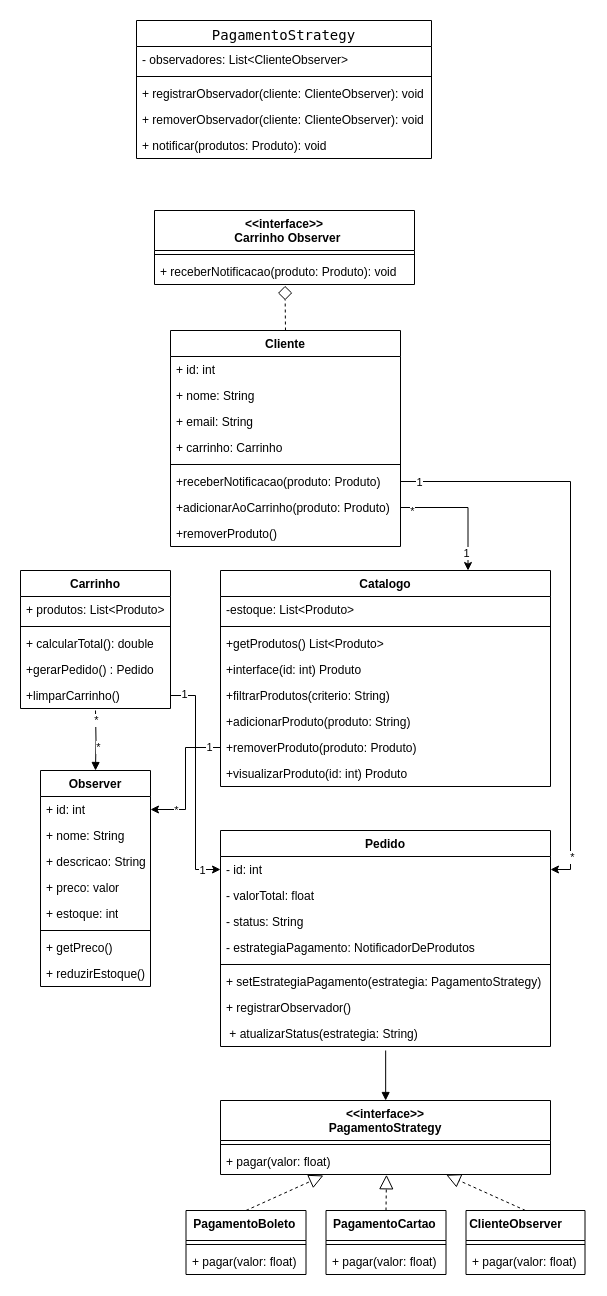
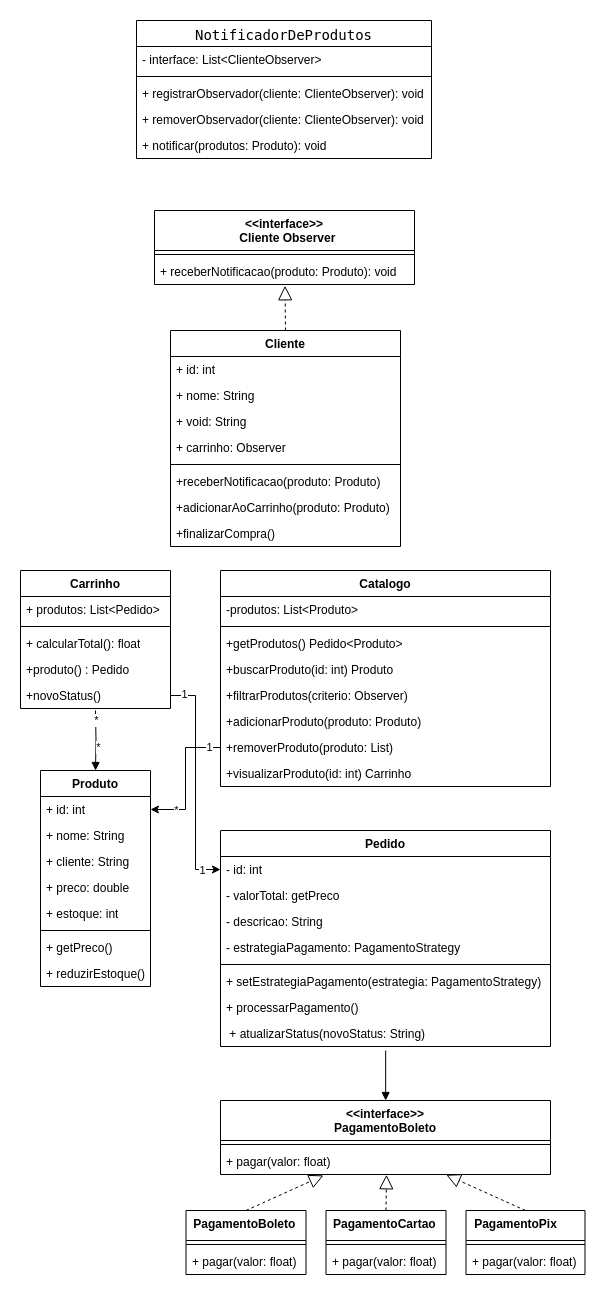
- <mxCell id="26" value="&lt;span style=&quot;font-family: &amp;quot;gg mono&amp;quot;, &amp;quot;Source Code Pro&amp;quot;, Consolas, &amp;quot;Andale Mono WT&amp;quot;, &amp;quot;Andale Mono&amp;quot;, &amp;quot;Lucida Console&amp;quot;, &amp;quot;Lucida Sans Typewriter&amp;quot;, &amp;quot;DejaVu Sans Mono&amp;quot;, &amp;quot;Bitstream Vera Sans Mono&amp;quot;, &amp;quot;Liberation Mono&amp;quot;, &amp;quot;Nimbus Mono L&amp;quot;, Monaco, &amp;quot;Courier New&amp;quot;, Courier, monospace; font-size: 14px; font-weight: 400; text-align: left; white-space: pre;&quot;&gt;PagamentoStrategy&lt;/span&gt;" style="swimlane;fontStyle=1;align=center;verticalAlign=top;childLayout=stackLayout;horizontal=1;startSize=26;horizontalStack=0;resizeParent=1;resizeParentMax=0;resizeLast=0;collapsible=1;marginBottom=0;html=1;fillColor=#FFFFFF;fontColor=default;whiteSpace=wrap;labelBackgroundColor=default;" vertex="1" parent="1"><mxGeometry x="136" y="20" width="295" height="138" as="geometry" /></mxCell>
+ <mxCell id="26" value="&lt;span style=&quot;font-family: &amp;quot;gg mono&amp;quot;, &amp;quot;Source Code Pro&amp;quot;, Consolas, &amp;quot;Andale Mono WT&amp;quot;, &amp;quot;Andale Mono&amp;quot;, &amp;quot;Lucida Console&amp;quot;, &amp;quot;Lucida Sans Typewriter&amp;quot;, &amp;quot;DejaVu Sans Mono&amp;quot;, &amp;quot;Bitstream Vera Sans Mono&amp;quot;, &amp;quot;Liberation Mono&amp;quot;, &amp;quot;Nimbus Mono L&amp;quot;, Monaco, &amp;quot;Courier New&amp;quot;, Courier, monospace; font-size: 14px; font-weight: 400; text-align: left; white-space: pre;&quot;&gt;NotificadorDeProdutos&lt;/span&gt;" style="swimlane;fontStyle=1;align=center;verticalAlign=top;childLayout=stackLayout;horizontal=1;startSize=26;horizontalStack=0;resizeParent=1;resizeParentMax=0;resizeLast=0;collapsible=1;marginBottom=0;html=1;fillColor=#FFFFFF;fontColor=default;whiteSpace=wrap;labelBackgroundColor=default;" vertex="1" parent="1"><mxGeometry x="136" y="20" width="295" height="138" as="geometry" /></mxCell>
- <mxCell id="27" value="- observadores: List&amp;lt;ClienteObserver&amp;gt;" style="text;strokeColor=none;fillColor=none;align=left;verticalAlign=top;spacingLeft=4;spacingRight=4;overflow=hidden;rotatable=0;points=[[0,0.5],[1,0.5]];portConstraint=eastwest;whiteSpace=wrap;html=1;" vertex="1" parent="26"><mxGeometry y="26" width="295" height="26" as="geometry" /></mxCell>
+ <mxCell id="27" value="- interface: List&amp;lt;ClienteObserver&amp;gt;" style="text;strokeColor=none;fillColor=none;align=left;verticalAlign=top;spacingLeft=4;spacingRight=4;overflow=hidden;rotatable=0;points=[[0,0.5],[1,0.5]];portConstraint=eastwest;whiteSpace=wrap;html=1;" vertex="1" parent="26"><mxGeometry y="26" width="295" height="26" as="geometry" /></mxCell>
- <mxCell id="32" value="&amp;lt;&amp;lt;interface&amp;gt;&amp;gt;&lt;div&gt;&amp;nbsp; Carrinho Observer&lt;/div&gt;" style="swimlane;fontStyle=1;align=center;verticalAlign=top;childLayout=stackLayout;horizontal=1;startSize=40;horizontalStack=0;resizeParent=1;resizeParentMax=0;resizeLast=0;collapsible=1;marginBottom=0;whiteSpace=wrap;html=1;" vertex="1" parent="1"><mxGeometry x="154" y="210" width="260" height="74" as="geometry" /></mxCell>
+ <mxCell id="32" value="&amp;lt;&amp;lt;interface&amp;gt;&amp;gt;&lt;div&gt;&amp;nbsp; Cliente Observer&lt;/div&gt;" style="swimlane;fontStyle=1;align=center;verticalAlign=top;childLayout=stackLayout;horizontal=1;startSize=40;horizontalStack=0;resizeParent=1;resizeParentMax=0;resizeLast=0;collapsible=1;marginBottom=0;whiteSpace=wrap;html=1;" vertex="1" parent="1"><mxGeometry x="154" y="210" width="260" height="74" as="geometry" /></mxCell>
- <mxCell id="56" value="" style="endArrow=diamond;dashed=1;endFill=0;endSize=12;html=1;rounded=0;exitX=0.5;exitY=0;exitDx=0;exitDy=0;entryX=0.502;entryY=1.05;entryDx=0;entryDy=0;entryPerimeter=0;" edge="1" parent="1" source="2" target="34"><mxGeometry width="160" relative="1" as="geometry"><mxPoint x="260" y="450" as="sourcePoint" /><mxPoint x="420" y="450" as="targetPoint" /></mxGeometry></mxCell>
+ <mxCell id="56" value="" style="endArrow=block;dashed=1;endFill=0;endSize=12;html=1;rounded=0;exitX=0.5;exitY=0;exitDx=0;exitDy=0;entryX=0.502;entryY=1.05;entryDx=0;entryDy=0;entryPerimeter=0;" edge="1" parent="1" source="2" target="34"><mxGeometry width="160" relative="1" as="geometry"><mxPoint x="260" y="450" as="sourcePoint" /><mxPoint x="420" y="450" as="targetPoint" /></mxGeometry></mxCell>
- <mxCell id="5" value="&lt;span class=&quot;hljs-operator&quot;&gt;+&lt;/span&gt; email: String" style="text;strokeColor=none;fillColor=none;align=left;verticalAlign=top;spacingLeft=4;spacingRight=4;overflow=hidden;rotatable=0;points=[[0,0.5],[1,0.5]];portConstraint=eastwest;whiteSpace=wrap;html=1;" vertex="1" parent="2"><mxGeometry y="78" width="230" height="26" as="geometry" /></mxCell>
+ <mxCell id="5" value="&lt;span class=&quot;hljs-operator&quot;&gt;+&lt;/span&gt; void: String" style="text;strokeColor=none;fillColor=none;align=left;verticalAlign=top;spacingLeft=4;spacingRight=4;overflow=hidden;rotatable=0;points=[[0,0.5],[1,0.5]];portConstraint=eastwest;whiteSpace=wrap;html=1;" vertex="1" parent="2"><mxGeometry y="78" width="230" height="26" as="geometry" /></mxCell>
- <mxCell id="6" value="+ carrinho: Carrinho" style="text;strokeColor=none;fillColor=none;align=left;verticalAlign=top;spacingLeft=4;spacingRight=4;overflow=hidden;rotatable=0;points=[[0,0.5],[1,0.5]];portConstraint=eastwest;whiteSpace=wrap;html=1;" vertex="1" parent="2"><mxGeometry y="104" width="230" height="26" as="geometry" /></mxCell>
+ <mxCell id="6" value="+ carrinho: Observer" style="text;strokeColor=none;fillColor=none;align=left;verticalAlign=top;spacingLeft=4;spacingRight=4;overflow=hidden;rotatable=0;points=[[0,0.5],[1,0.5]];portConstraint=eastwest;whiteSpace=wrap;html=1;" vertex="1" parent="2"><mxGeometry y="104" width="230" height="26" as="geometry" /></mxCell>
- <mxCell id="69" style="edgeStyle=orthogonalEdgeStyle;rounded=0;orthogonalLoop=1;jettySize=auto;html=1;exitX=1;exitY=0.5;exitDx=0;exitDy=0;entryX=0.75;entryY=0;entryDx=0;entryDy=0;" edge="1" parent="1" source="9" target="60"><mxGeometry relative="1" as="geometry" /></mxCell>
- <mxCell id="70" value="1" style="edgeLabel;html=1;align=center;verticalAlign=middle;resizable=0;points=[];" vertex="1" connectable="0" parent="69"><mxGeometry x="0.727" y="-2" relative="1" as="geometry"><mxPoint as="offset" /></mxGeometry></mxCell>
- <mxCell id="71" value="*" style="edgeLabel;html=1;align=center;verticalAlign=middle;resizable=0;points=[];" vertex="1" connectable="0" parent="69"><mxGeometry x="-0.655" y="1" relative="1" as="geometry"><mxPoint x="-12" y="4" as="offset" /></mxGeometry></mxCell>
- <mxCell id="10" value="+removerProduto()" style="text;strokeColor=none;fillColor=none;align=left;verticalAlign=top;spacingLeft=4;spacingRight=4;overflow=hidden;rotatable=0;points=[[0,0.5],[1,0.5]];portConstraint=eastwest;whiteSpace=wrap;html=1;" vertex="1" parent="2"><mxGeometry y="190" width="230" height="26" as="geometry" /></mxCell>
+ <mxCell id="10" value="+finalizarCompra()" style="text;strokeColor=none;fillColor=none;align=left;verticalAlign=top;spacingLeft=4;spacingRight=4;overflow=hidden;rotatable=0;points=[[0,0.5],[1,0.5]];portConstraint=eastwest;whiteSpace=wrap;html=1;" vertex="1" parent="2"><mxGeometry y="190" width="230" height="26" as="geometry" /></mxCell>
- <mxCell id="75" style="edgeStyle=orthogonalEdgeStyle;rounded=0;orthogonalLoop=1;jettySize=auto;html=1;exitX=1;exitY=0.5;exitDx=0;exitDy=0;entryX=1;entryY=0.5;entryDx=0;entryDy=0;" edge="1" parent="1" source="8" target="36"><mxGeometry relative="1" as="geometry" /></mxCell>
- <mxCell id="76" value="1" style="edgeLabel;html=1;align=center;verticalAlign=middle;resizable=0;points=[];" vertex="1" connectable="0" parent="75"><mxGeometry x="-0.938" relative="1" as="geometry"><mxPoint as="offset" /></mxGeometry></mxCell>
- <mxCell id="77" value="*" style="edgeLabel;html=1;align=center;verticalAlign=middle;resizable=0;points=[];" vertex="1" connectable="0" parent="75"><mxGeometry x="0.886" y="1" relative="1" as="geometry"><mxPoint as="offset" /></mxGeometry></mxCell>
- <mxCell id="61" value="-estoque: List&amp;lt;Produto&amp;gt;" style="text;strokeColor=none;fillColor=none;align=left;verticalAlign=top;spacingLeft=4;spacingRight=4;overflow=hidden;rotatable=0;points=[[0,0.5],[1,0.5]];portConstraint=eastwest;whiteSpace=wrap;html=1;" vertex="1" parent="60"><mxGeometry y="26" width="330" height="26" as="geometry" /></mxCell>
+ <mxCell id="61" value="-produtos: List&amp;lt;Produto&amp;gt;" style="text;strokeColor=none;fillColor=none;align=left;verticalAlign=top;spacingLeft=4;spacingRight=4;overflow=hidden;rotatable=0;points=[[0,0.5],[1,0.5]];portConstraint=eastwest;whiteSpace=wrap;html=1;" vertex="1" parent="60"><mxGeometry y="26" width="330" height="26" as="geometry" /></mxCell>
- <mxCell id="21" value="+ produtos: List&amp;lt;Produto&amp;gt;" style="text;strokeColor=none;fillColor=none;align=left;verticalAlign=top;spacingLeft=4;spacingRight=4;overflow=hidden;rotatable=0;points=[[0,0.5],[1,0.5]];portConstraint=eastwest;whiteSpace=wrap;html=1;" vertex="1" parent="20"><mxGeometry y="26" width="150" height="26" as="geometry" /></mxCell>
+ <mxCell id="21" value="+ produtos: List&amp;lt;Pedido&amp;gt;" style="text;strokeColor=none;fillColor=none;align=left;verticalAlign=top;spacingLeft=4;spacingRight=4;overflow=hidden;rotatable=0;points=[[0,0.5],[1,0.5]];portConstraint=eastwest;whiteSpace=wrap;html=1;" vertex="1" parent="20"><mxGeometry y="26" width="150" height="26" as="geometry" /></mxCell>
- <mxCell id="63" value="+getProdutos() List&amp;lt;Produto&amp;gt;" style="text;strokeColor=none;fillColor=none;align=left;verticalAlign=top;spacingLeft=4;spacingRight=4;overflow=hidden;rotatable=0;points=[[0,0.5],[1,0.5]];portConstraint=eastwest;whiteSpace=wrap;html=1;" vertex="1" parent="60"><mxGeometry y="60" width="330" height="26" as="geometry" /></mxCell>
+ <mxCell id="63" value="+getProdutos() Pedido&amp;lt;Produto&amp;gt;" style="text;strokeColor=none;fillColor=none;align=left;verticalAlign=top;spacingLeft=4;spacingRight=4;overflow=hidden;rotatable=0;points=[[0,0.5],[1,0.5]];portConstraint=eastwest;whiteSpace=wrap;html=1;" vertex="1" parent="60"><mxGeometry y="60" width="330" height="26" as="geometry" /></mxCell>
- <mxCell id="23" value="+ calcularTotal(): double" style="text;strokeColor=none;fillColor=none;align=left;verticalAlign=top;spacingLeft=4;spacingRight=4;overflow=hidden;rotatable=0;points=[[0,0.5],[1,0.5]];portConstraint=eastwest;whiteSpace=wrap;html=1;" vertex="1" parent="20"><mxGeometry y="60" width="150" height="26" as="geometry" /></mxCell>
+ <mxCell id="23" value="+ calcularTotal(): float" style="text;strokeColor=none;fillColor=none;align=left;verticalAlign=top;spacingLeft=4;spacingRight=4;overflow=hidden;rotatable=0;points=[[0,0.5],[1,0.5]];portConstraint=eastwest;whiteSpace=wrap;html=1;" vertex="1" parent="20"><mxGeometry y="60" width="150" height="26" as="geometry" /></mxCell>
- <mxCell id="24" value="+gerarPedido() : Pedido" style="text;strokeColor=none;fillColor=none;align=left;verticalAlign=top;spacingLeft=4;spacingRight=4;overflow=hidden;rotatable=0;points=[[0,0.5],[1,0.5]];portConstraint=eastwest;whiteSpace=wrap;html=1;" vertex="1" parent="20"><mxGeometry y="86" width="150" height="26" as="geometry" /></mxCell>
+ <mxCell id="24" value="+produto() : Pedido" style="text;strokeColor=none;fillColor=none;align=left;verticalAlign=top;spacingLeft=4;spacingRight=4;overflow=hidden;rotatable=0;points=[[0,0.5],[1,0.5]];portConstraint=eastwest;whiteSpace=wrap;html=1;" vertex="1" parent="20"><mxGeometry y="86" width="150" height="26" as="geometry" /></mxCell>
- <mxCell id="64" value="+interface(id: int) Produto" style="text;strokeColor=none;fillColor=none;align=left;verticalAlign=top;spacingLeft=4;spacingRight=4;overflow=hidden;rotatable=0;points=[[0,0.5],[1,0.5]];portConstraint=eastwest;whiteSpace=wrap;html=1;" vertex="1" parent="60"><mxGeometry y="86" width="330" height="26" as="geometry" /></mxCell>
+ <mxCell id="64" value="+buscarProduto(id: int) Produto" style="text;strokeColor=none;fillColor=none;align=left;verticalAlign=top;spacingLeft=4;spacingRight=4;overflow=hidden;rotatable=0;points=[[0,0.5],[1,0.5]];portConstraint=eastwest;whiteSpace=wrap;html=1;" vertex="1" parent="60"><mxGeometry y="86" width="330" height="26" as="geometry" /></mxCell>
- <mxCell id="25" value="+limparCarrinho()" style="text;strokeColor=none;fillColor=none;align=left;verticalAlign=top;spacingLeft=4;spacingRight=4;overflow=hidden;rotatable=0;points=[[0,0.5],[1,0.5]];portConstraint=eastwest;whiteSpace=wrap;html=1;" vertex="1" parent="20"><mxGeometry y="112" width="150" height="26" as="geometry" /></mxCell>
+ <mxCell id="25" value="+novoStatus()" style="text;strokeColor=none;fillColor=none;align=left;verticalAlign=top;spacingLeft=4;spacingRight=4;overflow=hidden;rotatable=0;points=[[0,0.5],[1,0.5]];portConstraint=eastwest;whiteSpace=wrap;html=1;" vertex="1" parent="20"><mxGeometry y="112" width="150" height="26" as="geometry" /></mxCell>
- <mxCell id="65" value="+filtrarProdutos(criterio: String)" style="text;strokeColor=none;fillColor=none;align=left;verticalAlign=top;spacingLeft=4;spacingRight=4;overflow=hidden;rotatable=0;points=[[0,0.5],[1,0.5]];portConstraint=eastwest;whiteSpace=wrap;html=1;" vertex="1" parent="60"><mxGeometry y="112" width="330" height="26" as="geometry" /></mxCell>
+ <mxCell id="65" value="+filtrarProdutos(criterio: Observer)" style="text;strokeColor=none;fillColor=none;align=left;verticalAlign=top;spacingLeft=4;spacingRight=4;overflow=hidden;rotatable=0;points=[[0,0.5],[1,0.5]];portConstraint=eastwest;whiteSpace=wrap;html=1;" vertex="1" parent="60"><mxGeometry y="112" width="330" height="26" as="geometry" /></mxCell>
- <mxCell id="66" value="+adicionarProduto(produto: String)" style="text;strokeColor=none;fillColor=none;align=left;verticalAlign=top;spacingLeft=4;spacingRight=4;overflow=hidden;rotatable=0;points=[[0,0.5],[1,0.5]];portConstraint=eastwest;whiteSpace=wrap;html=1;" vertex="1" parent="60"><mxGeometry y="138" width="330" height="26" as="geometry" /></mxCell>
+ <mxCell id="66" value="+adicionarProduto(produto: Produto)" style="text;strokeColor=none;fillColor=none;align=left;verticalAlign=top;spacingLeft=4;spacingRight=4;overflow=hidden;rotatable=0;points=[[0,0.5],[1,0.5]];portConstraint=eastwest;whiteSpace=wrap;html=1;" vertex="1" parent="60"><mxGeometry y="138" width="330" height="26" as="geometry" /></mxCell>
- <mxCell id="67" value="+removerProduto(produto: Produto)" style="text;strokeColor=none;fillColor=none;align=left;verticalAlign=top;spacingLeft=4;spacingRight=4;overflow=hidden;rotatable=0;points=[[0,0.5],[1,0.5]];portConstraint=eastwest;whiteSpace=wrap;html=1;" vertex="1" parent="60"><mxGeometry y="164" width="330" height="26" as="geometry" /></mxCell>
+ <mxCell id="67" value="+removerProduto(produto: List)" style="text;strokeColor=none;fillColor=none;align=left;verticalAlign=top;spacingLeft=4;spacingRight=4;overflow=hidden;rotatable=0;points=[[0,0.5],[1,0.5]];portConstraint=eastwest;whiteSpace=wrap;html=1;" vertex="1" parent="60"><mxGeometry y="164" width="330" height="26" as="geometry" /></mxCell>
- <mxCell id="68" value="+visualizarProduto(id: int) Produto" style="text;strokeColor=none;fillColor=none;align=left;verticalAlign=top;spacingLeft=4;spacingRight=4;overflow=hidden;rotatable=0;points=[[0,0.5],[1,0.5]];portConstraint=eastwest;whiteSpace=wrap;html=1;" vertex="1" parent="60"><mxGeometry y="190" width="330" height="26" as="geometry" /></mxCell>
+ <mxCell id="68" value="+visualizarProduto(id: int) Carrinho" style="text;strokeColor=none;fillColor=none;align=left;verticalAlign=top;spacingLeft=4;spacingRight=4;overflow=hidden;rotatable=0;points=[[0,0.5],[1,0.5]];portConstraint=eastwest;whiteSpace=wrap;html=1;" vertex="1" parent="60"><mxGeometry y="190" width="330" height="26" as="geometry" /></mxCell>
- <mxCell id="11" value="Observer             " style="swimlane;fontStyle=1;align=center;verticalAlign=top;childLayout=stackLayout;horizontal=1;startSize=26;horizontalStack=0;resizeParent=1;resizeParentMax=0;resizeLast=0;collapsible=1;marginBottom=0;whiteSpace=wrap;html=1;" vertex="1" parent="1"><mxGeometry x="40" y="770" width="110" height="216" as="geometry" /></mxCell>
+ <mxCell id="11" value="Produto             " style="swimlane;fontStyle=1;align=center;verticalAlign=top;childLayout=stackLayout;horizontal=1;startSize=26;horizontalStack=0;resizeParent=1;resizeParentMax=0;resizeLast=0;collapsible=1;marginBottom=0;whiteSpace=wrap;html=1;" vertex="1" parent="1"><mxGeometry x="40" y="770" width="110" height="216" as="geometry" /></mxCell>
- <mxCell id="14" value="&lt;span class=&quot;hljs-operator&quot;&gt;+&lt;/span&gt; descricao: String" style="text;strokeColor=none;fillColor=none;align=left;verticalAlign=top;spacingLeft=4;spacingRight=4;overflow=hidden;rotatable=0;points=[[0,0.5],[1,0.5]];portConstraint=eastwest;whiteSpace=wrap;html=1;" vertex="1" parent="11"><mxGeometry y="78" width="110" height="26" as="geometry" /></mxCell>
+ <mxCell id="14" value="&lt;span class=&quot;hljs-operator&quot;&gt;+&lt;/span&gt; cliente: String" style="text;strokeColor=none;fillColor=none;align=left;verticalAlign=top;spacingLeft=4;spacingRight=4;overflow=hidden;rotatable=0;points=[[0,0.5],[1,0.5]];portConstraint=eastwest;whiteSpace=wrap;html=1;" vertex="1" parent="11"><mxGeometry y="78" width="110" height="26" as="geometry" /></mxCell>
- <mxCell id="15" value="&lt;span class=&quot;hljs-operator&quot;&gt;+&lt;/span&gt; preco: &lt;span class=&quot;hljs-keyword&quot;&gt;valor&lt;/span&gt;" style="text;strokeColor=none;fillColor=none;align=left;verticalAlign=top;spacingLeft=4;spacingRight=4;overflow=hidden;rotatable=0;points=[[0,0.5],[1,0.5]];portConstraint=eastwest;whiteSpace=wrap;html=1;" vertex="1" parent="11"><mxGeometry y="104" width="110" height="26" as="geometry" /></mxCell>
+ <mxCell id="15" value="&lt;span class=&quot;hljs-operator&quot;&gt;+&lt;/span&gt; preco: &lt;span class=&quot;hljs-keyword&quot;&gt;double&lt;/span&gt;" style="text;strokeColor=none;fillColor=none;align=left;verticalAlign=top;spacingLeft=4;spacingRight=4;overflow=hidden;rotatable=0;points=[[0,0.5],[1,0.5]];portConstraint=eastwest;whiteSpace=wrap;html=1;" vertex="1" parent="11"><mxGeometry y="104" width="110" height="26" as="geometry" /></mxCell>
- <mxCell id="37" value="- valorTotal: float" style="text;strokeColor=none;fillColor=none;align=left;verticalAlign=top;spacingLeft=4;spacingRight=4;overflow=hidden;rotatable=0;points=[[0,0.5],[1,0.5]];portConstraint=eastwest;whiteSpace=wrap;html=1;" vertex="1" parent="35"><mxGeometry y="52" width="330" height="26" as="geometry" /></mxCell>
+ <mxCell id="37" value="- valorTotal: getPreco" style="text;strokeColor=none;fillColor=none;align=left;verticalAlign=top;spacingLeft=4;spacingRight=4;overflow=hidden;rotatable=0;points=[[0,0.5],[1,0.5]];portConstraint=eastwest;whiteSpace=wrap;html=1;" vertex="1" parent="35"><mxGeometry y="52" width="330" height="26" as="geometry" /></mxCell>
- <mxCell id="38" value="- status: String" style="text;strokeColor=none;fillColor=none;align=left;verticalAlign=top;spacingLeft=4;spacingRight=4;overflow=hidden;rotatable=0;points=[[0,0.5],[1,0.5]];portConstraint=eastwest;whiteSpace=wrap;html=1;" vertex="1" parent="35"><mxGeometry y="78" width="330" height="26" as="geometry" /></mxCell>
+ <mxCell id="38" value="- descricao: String" style="text;strokeColor=none;fillColor=none;align=left;verticalAlign=top;spacingLeft=4;spacingRight=4;overflow=hidden;rotatable=0;points=[[0,0.5],[1,0.5]];portConstraint=eastwest;whiteSpace=wrap;html=1;" vertex="1" parent="35"><mxGeometry y="78" width="330" height="26" as="geometry" /></mxCell>
- <mxCell id="39" value="- estrategiaPagamento: NotificadorDeProdutos" style="text;strokeColor=none;fillColor=none;align=left;verticalAlign=top;spacingLeft=4;spacingRight=4;overflow=hidden;rotatable=0;points=[[0,0.5],[1,0.5]];portConstraint=eastwest;whiteSpace=wrap;html=1;" vertex="1" parent="35"><mxGeometry y="104" width="330" height="26" as="geometry" /></mxCell>
+ <mxCell id="39" value="- estrategiaPagamento: PagamentoStrategy" style="text;strokeColor=none;fillColor=none;align=left;verticalAlign=top;spacingLeft=4;spacingRight=4;overflow=hidden;rotatable=0;points=[[0,0.5],[1,0.5]];portConstraint=eastwest;whiteSpace=wrap;html=1;" vertex="1" parent="35"><mxGeometry y="104" width="330" height="26" as="geometry" /></mxCell>
- <mxCell id="42" value="+ registrarObservador()&amp;nbsp;" style="text;strokeColor=none;fillColor=none;align=left;verticalAlign=top;spacingLeft=4;spacingRight=4;overflow=hidden;rotatable=0;points=[[0,0.5],[1,0.5]];portConstraint=eastwest;whiteSpace=wrap;html=1;" vertex="1" parent="35"><mxGeometry y="164" width="330" height="26" as="geometry" /></mxCell>
+ <mxCell id="42" value="+ processarPagamento()&amp;nbsp;" style="text;strokeColor=none;fillColor=none;align=left;verticalAlign=top;spacingLeft=4;spacingRight=4;overflow=hidden;rotatable=0;points=[[0,0.5],[1,0.5]];portConstraint=eastwest;whiteSpace=wrap;html=1;" vertex="1" parent="35"><mxGeometry y="164" width="330" height="26" as="geometry" /></mxCell>
- <mxCell id="43" value="&amp;nbsp;+ atualizarStatus(estrategia: String)&amp;nbsp;" style="text;strokeColor=none;fillColor=none;align=left;verticalAlign=top;spacingLeft=4;spacingRight=4;overflow=hidden;rotatable=0;points=[[0,0.5],[1,0.5]];portConstraint=eastwest;whiteSpace=wrap;html=1;" vertex="1" parent="35"><mxGeometry y="190" width="330" height="26" as="geometry" /></mxCell>
+ <mxCell id="43" value="&amp;nbsp;+ atualizarStatus(novoStatus: String)&amp;nbsp;" style="text;strokeColor=none;fillColor=none;align=left;verticalAlign=top;spacingLeft=4;spacingRight=4;overflow=hidden;rotatable=0;points=[[0,0.5],[1,0.5]];portConstraint=eastwest;whiteSpace=wrap;html=1;" vertex="1" parent="35"><mxGeometry y="190" width="330" height="26" as="geometry" /></mxCell>
- <mxCell id="44" value="&lt;div&gt;&amp;lt;&amp;lt;interface&amp;gt;&amp;gt;&lt;/div&gt;&lt;div&gt;&lt;span style=&quot;background-color: initial;&quot;&gt;PagamentoStrategy&lt;/span&gt;&lt;/div&gt;" style="swimlane;fontStyle=1;align=center;verticalAlign=top;childLayout=stackLayout;horizontal=1;startSize=40;horizontalStack=0;resizeParent=1;resizeParentMax=0;resizeLast=0;collapsible=1;marginBottom=0;whiteSpace=wrap;html=1;" vertex="1" parent="1"><mxGeometry x="220" y="1100" width="330" height="74" as="geometry" /></mxCell>
+ <mxCell id="44" value="&lt;div&gt;&amp;lt;&amp;lt;interface&amp;gt;&amp;gt;&lt;/div&gt;&lt;div&gt;&lt;span style=&quot;background-color: initial;&quot;&gt;PagamentoBoleto&lt;/span&gt;&lt;/div&gt;" style="swimlane;fontStyle=1;align=center;verticalAlign=top;childLayout=stackLayout;horizontal=1;startSize=40;horizontalStack=0;resizeParent=1;resizeParentMax=0;resizeLast=0;collapsible=1;marginBottom=0;whiteSpace=wrap;html=1;" vertex="1" parent="1"><mxGeometry x="220" y="1100" width="330" height="74" as="geometry" /></mxCell>
- <mxCell id="53" value="ClienteObserver&amp;nbsp; &amp;nbsp; &amp;nbsp;&amp;nbsp;" style="swimlane;fontStyle=1;align=center;verticalAlign=top;childLayout=stackLayout;horizontal=1;startSize=30;horizontalStack=0;resizeParent=1;resizeParentMax=0;resizeLast=0;collapsible=1;marginBottom=0;whiteSpace=wrap;html=1;" vertex="1" parent="1"><mxGeometry x="465.5" y="1210" width="119" height="64" as="geometry" /></mxCell>
+ <mxCell id="53" value="PagamentoPix&amp;nbsp; &amp;nbsp; &amp;nbsp;&amp;nbsp;" style="swimlane;fontStyle=1;align=center;verticalAlign=top;childLayout=stackLayout;horizontal=1;startSize=30;horizontalStack=0;resizeParent=1;resizeParentMax=0;resizeLast=0;collapsible=1;marginBottom=0;whiteSpace=wrap;html=1;" vertex="1" parent="1"><mxGeometry x="465.5" y="1210" width="119" height="64" as="geometry" /></mxCell>
